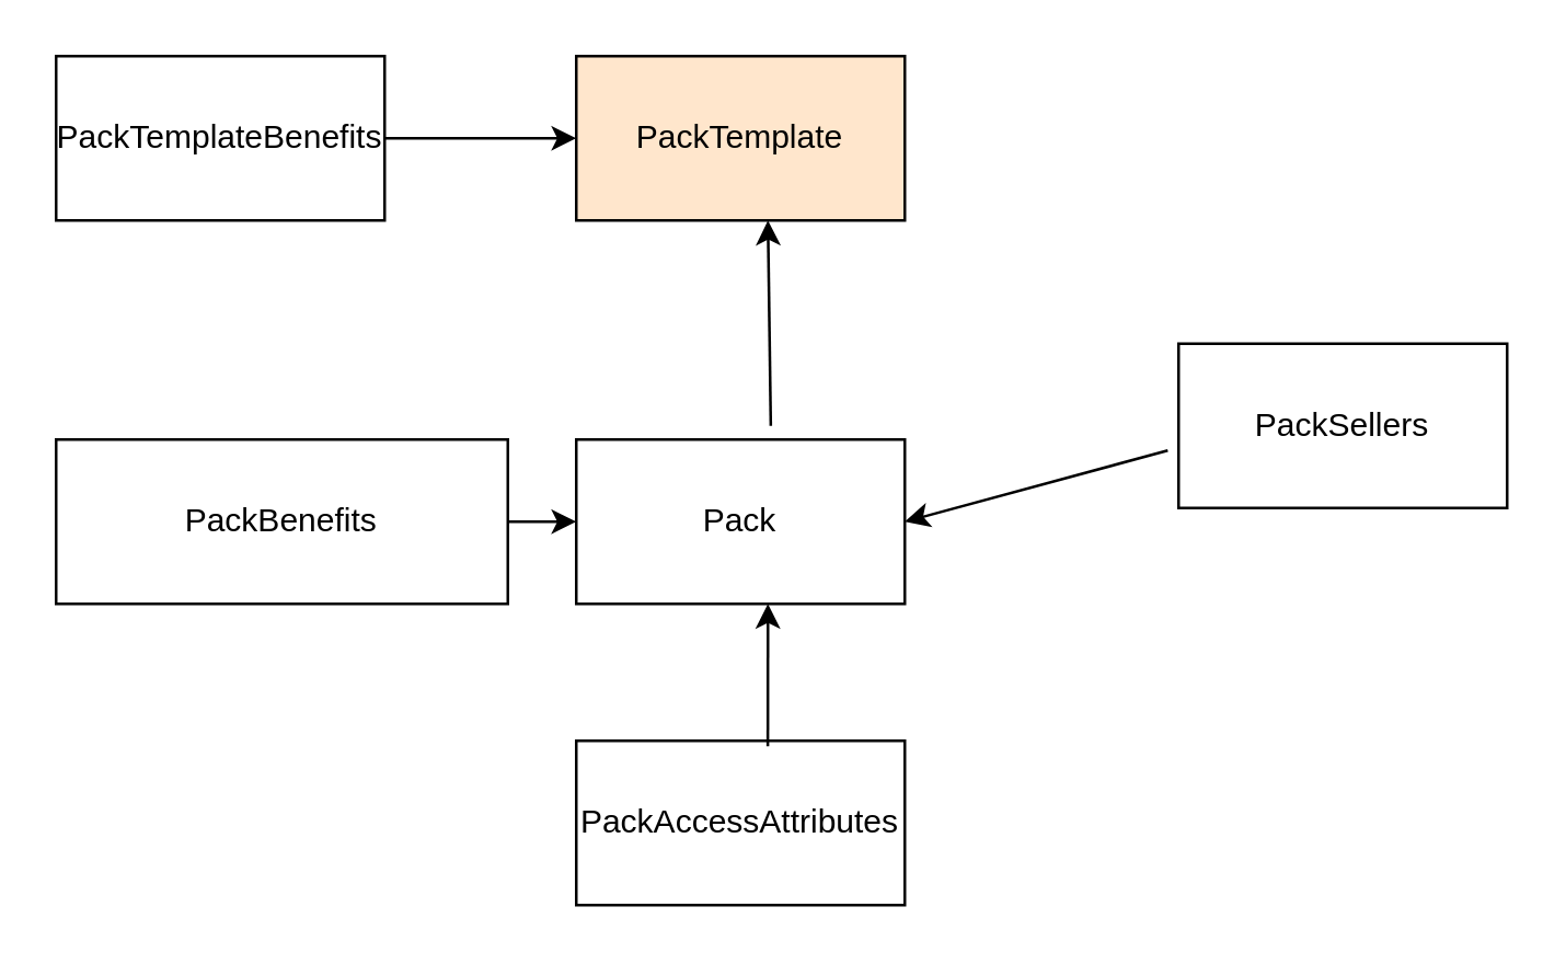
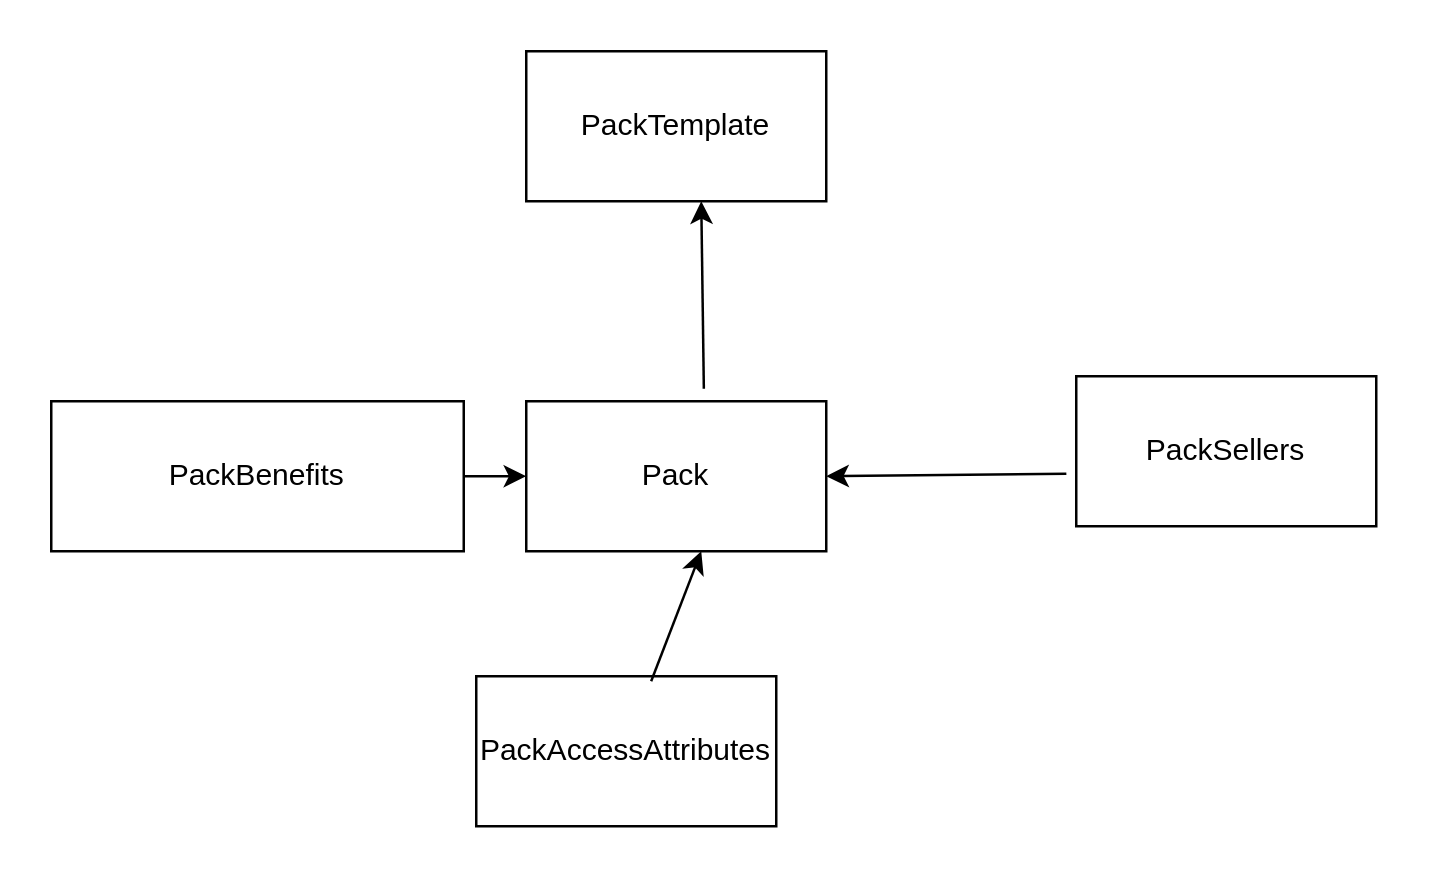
- <mxCell id="5" value="PackTemplateBenefits" style="rounded=0;whiteSpace=wrap;html=1;" parent="1" vertex="1"><mxGeometry x="20" y="20" width="120" height="60" as="geometry" /></mxCell>
- <mxCell id="8" value="" style="endArrow=classic;html=1;rounded=0;entryX=0;entryY=0.5;entryDx=0;entryDy=0;exitX=1;exitY=0.5;exitDx=0;exitDy=0;" parent="1" source="5" target="3" edge="1"><mxGeometry width="50" height="50" relative="1" as="geometry"><mxPoint x="130" y="100" as="sourcePoint" /><mxPoint x="180" y="50" as="targetPoint" /></mxGeometry></mxCell>
- <mxCell id="3" value="PackTemplate" style="rounded=0;whiteSpace=wrap;html=1;fillColor=#ffe6cc;" parent="1" vertex="1"><mxGeometry x="210" y="20" width="120" height="60" as="geometry" /></mxCell>
+ <mxCell id="3" value="PackTemplate" style="rounded=0;whiteSpace=wrap;html=1;" parent="1" vertex="1"><mxGeometry x="210" y="20" width="120" height="60" as="geometry" /></mxCell>
- <mxCell id="4" value="PackSellers" style="rounded=0;whiteSpace=wrap;html=1;" parent="1" vertex="1"><mxGeometry x="430" y="125" width="120" height="60" as="geometry" /></mxCell>
+ <mxCell id="4" value="PackSellers" style="rounded=0;whiteSpace=wrap;html=1;" parent="1" vertex="1"><mxGeometry x="430" y="150" width="120" height="60" as="geometry" /></mxCell>
- <mxCell id="7" value="PackAccessAttributes" style="rounded=0;whiteSpace=wrap;html=1;" parent="1" vertex="1"><mxGeometry x="210" y="270" width="120" height="60" as="geometry" /></mxCell>
+ <mxCell id="7" value="PackAccessAttributes" style="rounded=0;whiteSpace=wrap;html=1;" parent="1" vertex="1"><mxGeometry x="190" y="270" width="120" height="60" as="geometry" /></mxCell>
